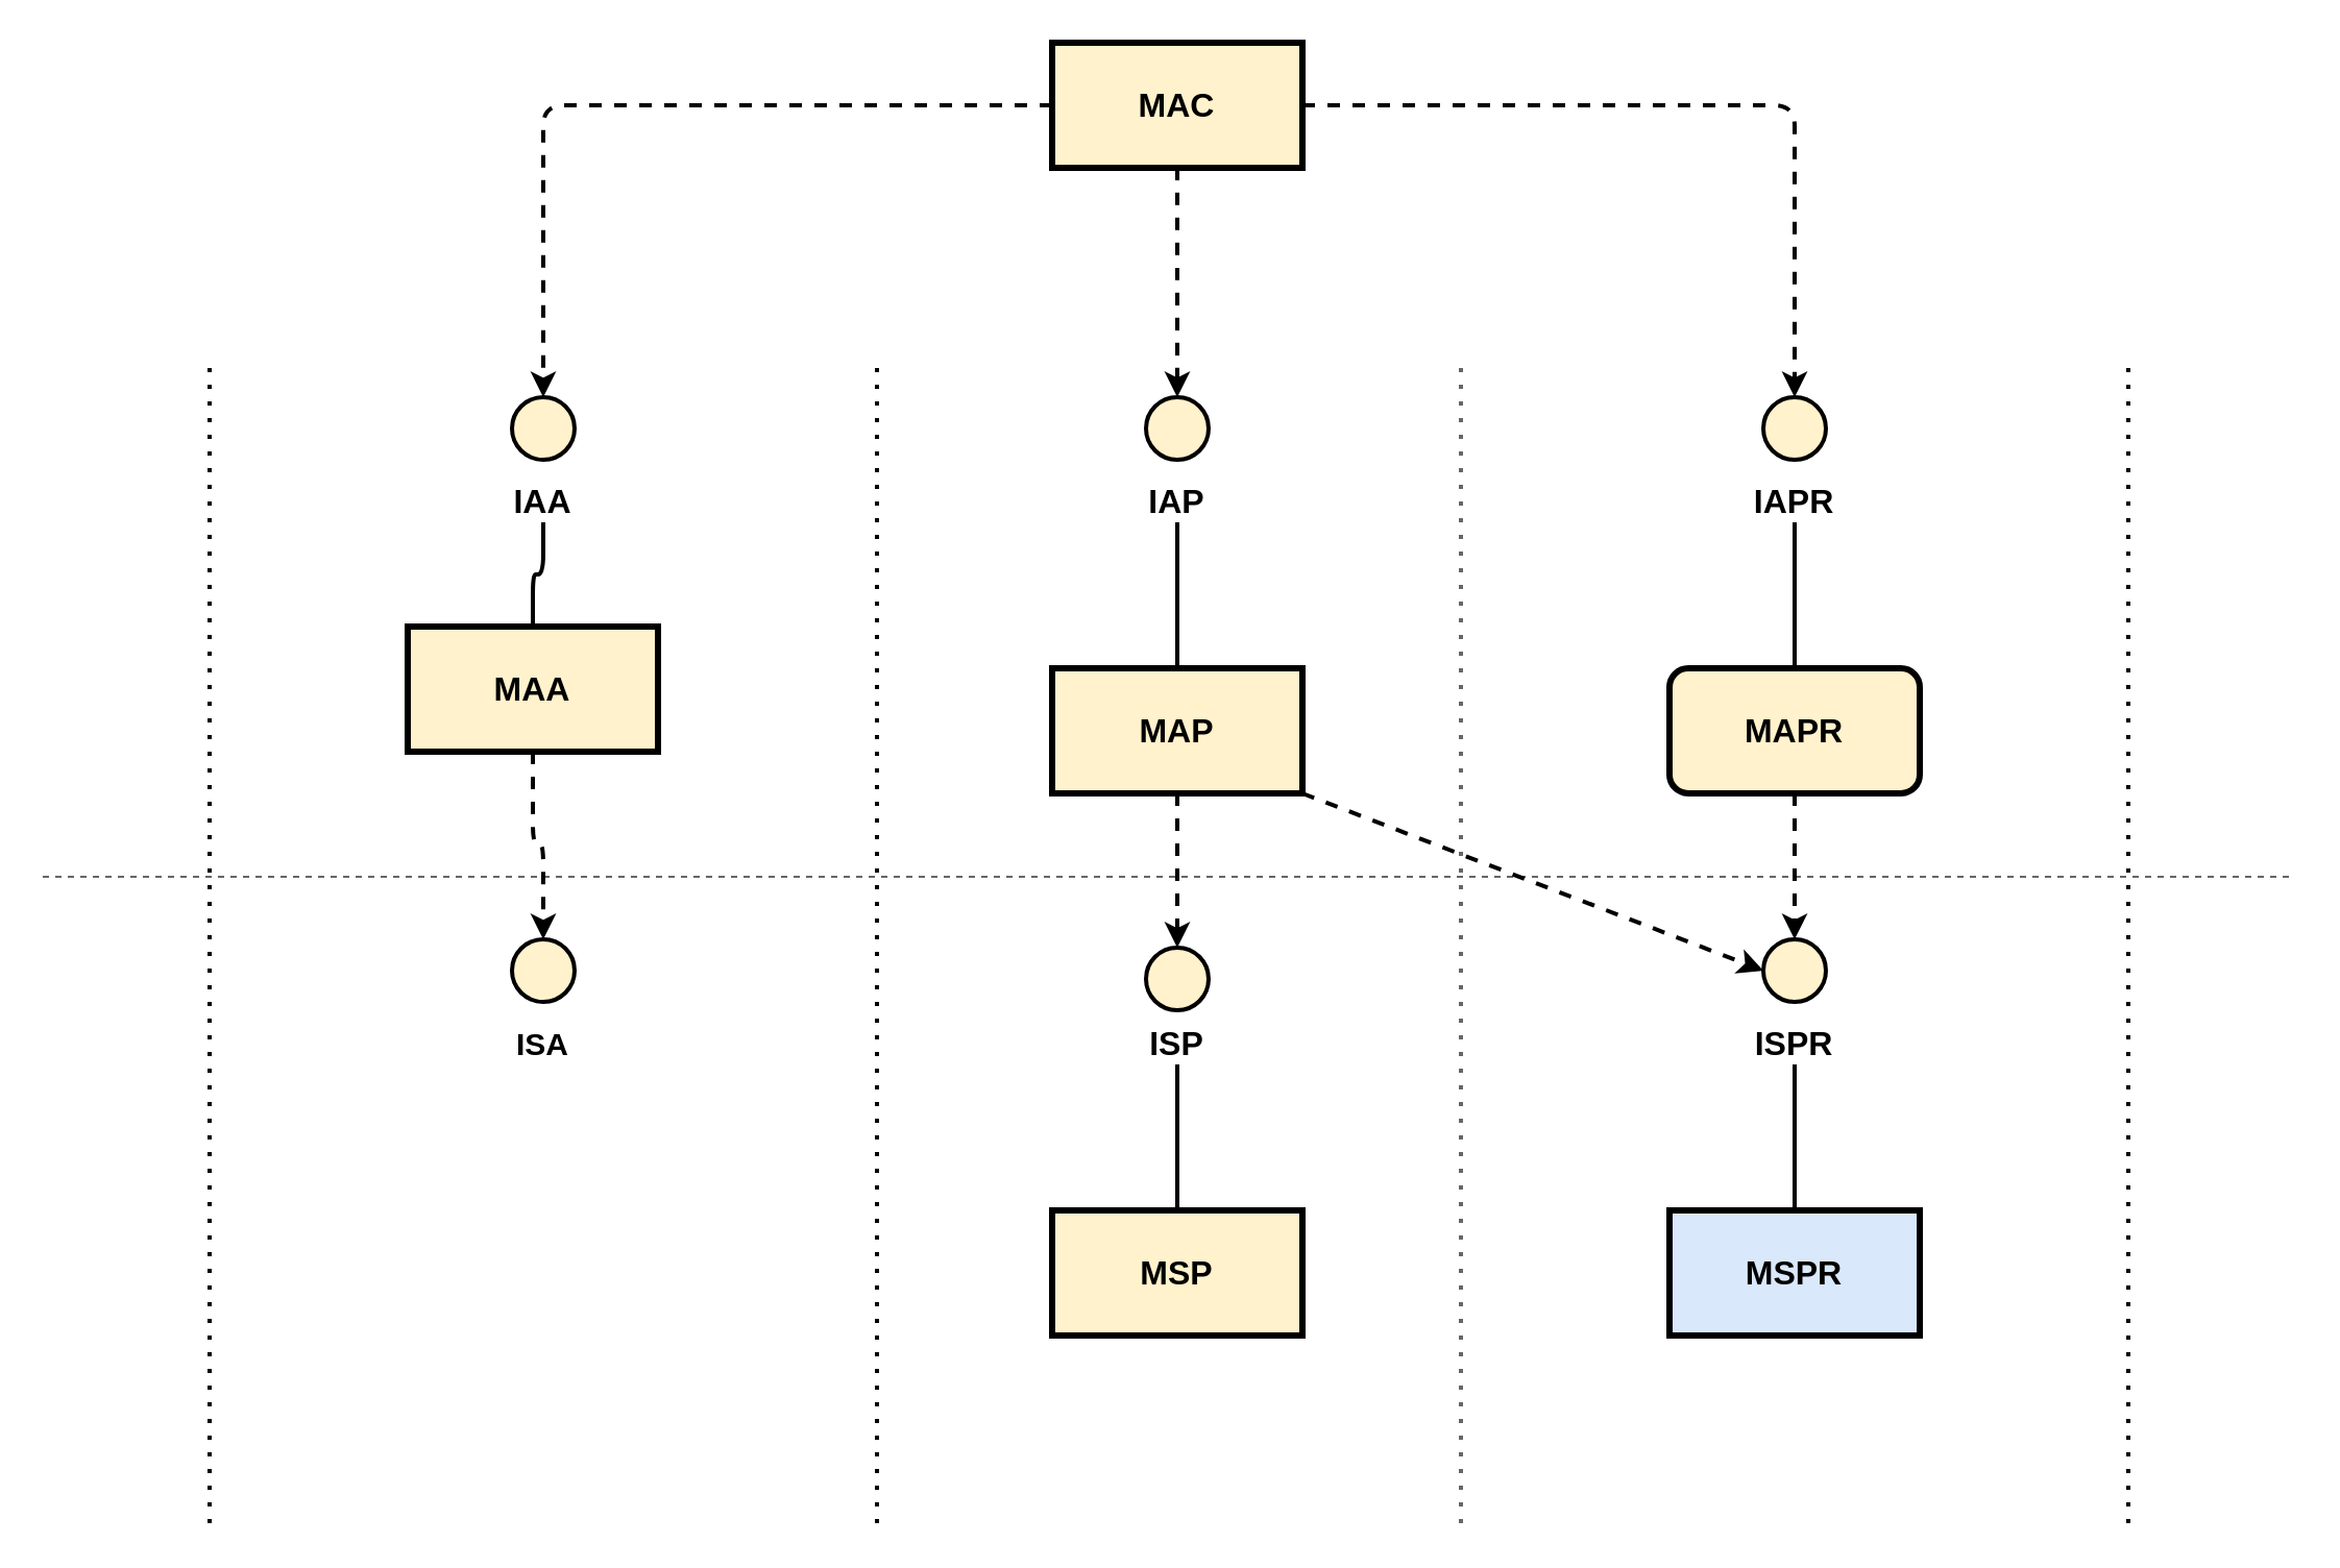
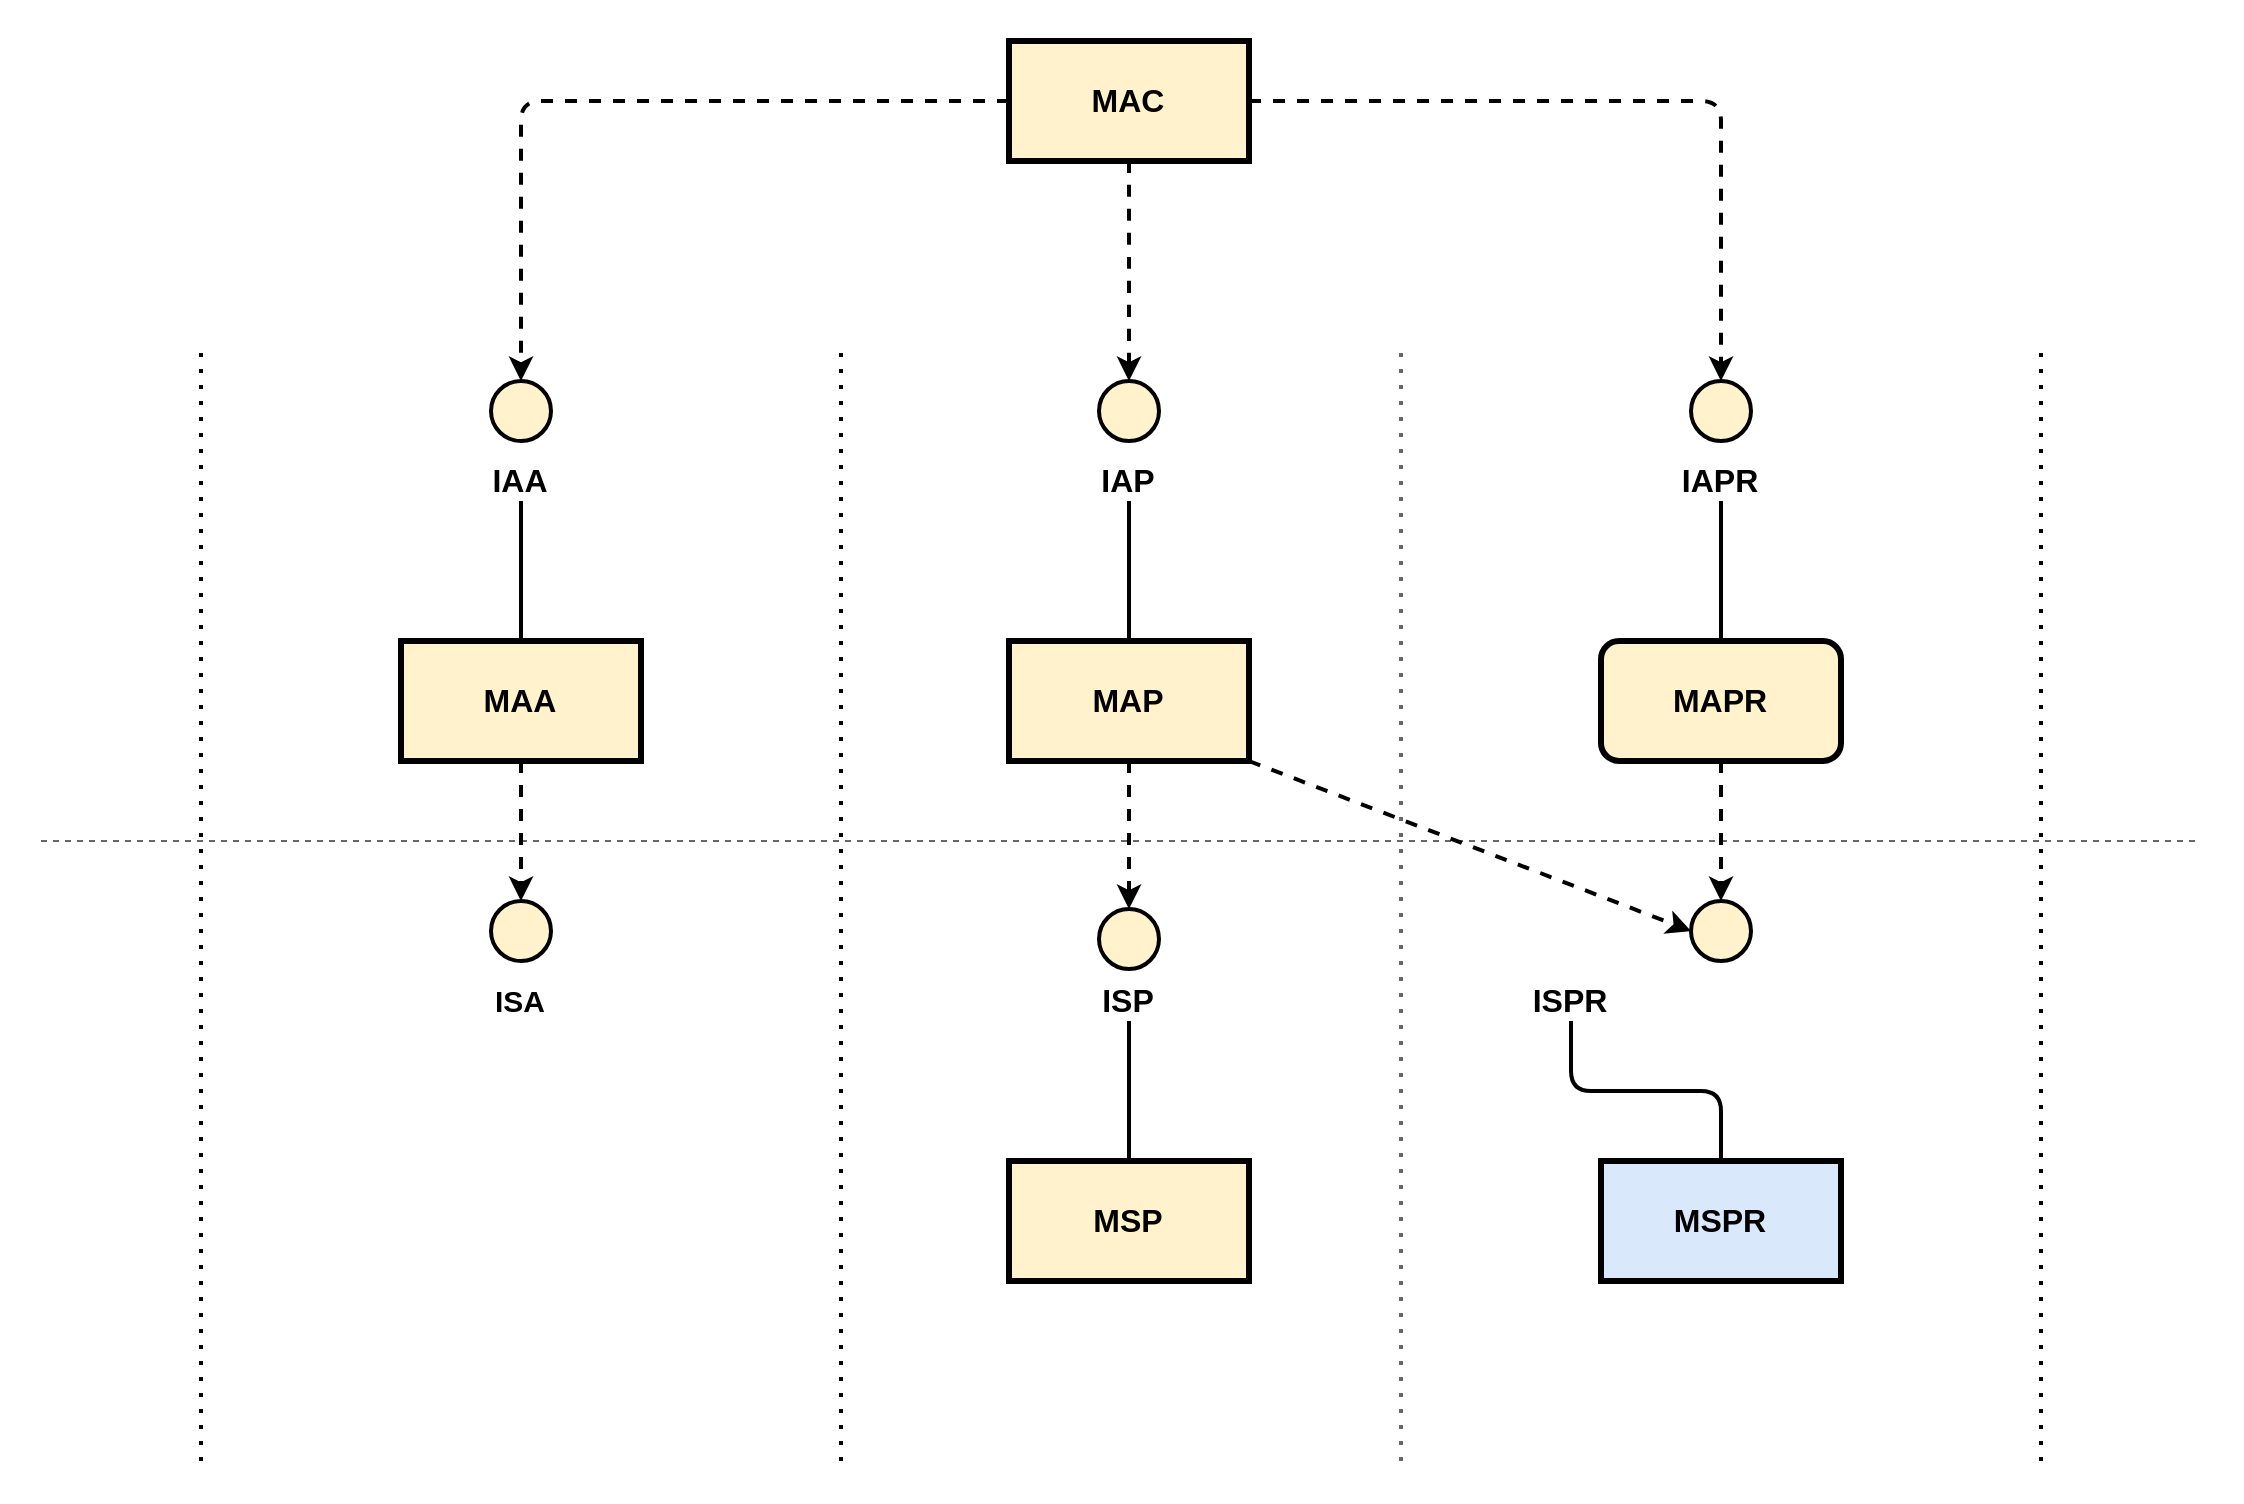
- <mxCell id="7" value="&lt;font style=&quot;font-size: 16px&quot;&gt;&lt;b&gt;MAA&lt;/b&gt;&lt;/font&gt;" style="rounded=0;whiteSpace=wrap;html=1;strokeWidth=3;fillColor=#fff2cc;" vertex="1" parent="1"><mxGeometry x="195" y="300" width="120" height="60" as="geometry" /></mxCell>
+ <mxCell id="7" value="&lt;font style=&quot;font-size: 16px&quot;&gt;&lt;b&gt;MAA&lt;/b&gt;&lt;/font&gt;" style="rounded=0;whiteSpace=wrap;html=1;strokeWidth=3;fillColor=#fff2cc;" vertex="1" parent="1"><mxGeometry x="200" y="320" width="120" height="60" as="geometry" /></mxCell>
- <mxCell id="30" value="&lt;font style=&quot;font-size: 16px&quot;&gt;&lt;b&gt;ISPR&lt;/b&gt;&lt;/font&gt;" style="text;html=1;strokeColor=none;fillColor=none;align=center;verticalAlign=middle;whiteSpace=wrap;rounded=0;" vertex="1" parent="1"><mxGeometry x="840" y="490" width="40" height="20" as="geometry" /></mxCell>
+ <mxCell id="30" value="&lt;font style=&quot;font-size: 16px&quot;&gt;&lt;b&gt;ISPR&lt;/b&gt;&lt;/font&gt;" style="text;html=1;strokeColor=none;fillColor=none;align=center;verticalAlign=middle;whiteSpace=wrap;rounded=0;" vertex="1" parent="1"><mxGeometry x="765" y="490" width="40" height="20" as="geometry" /></mxCell>
